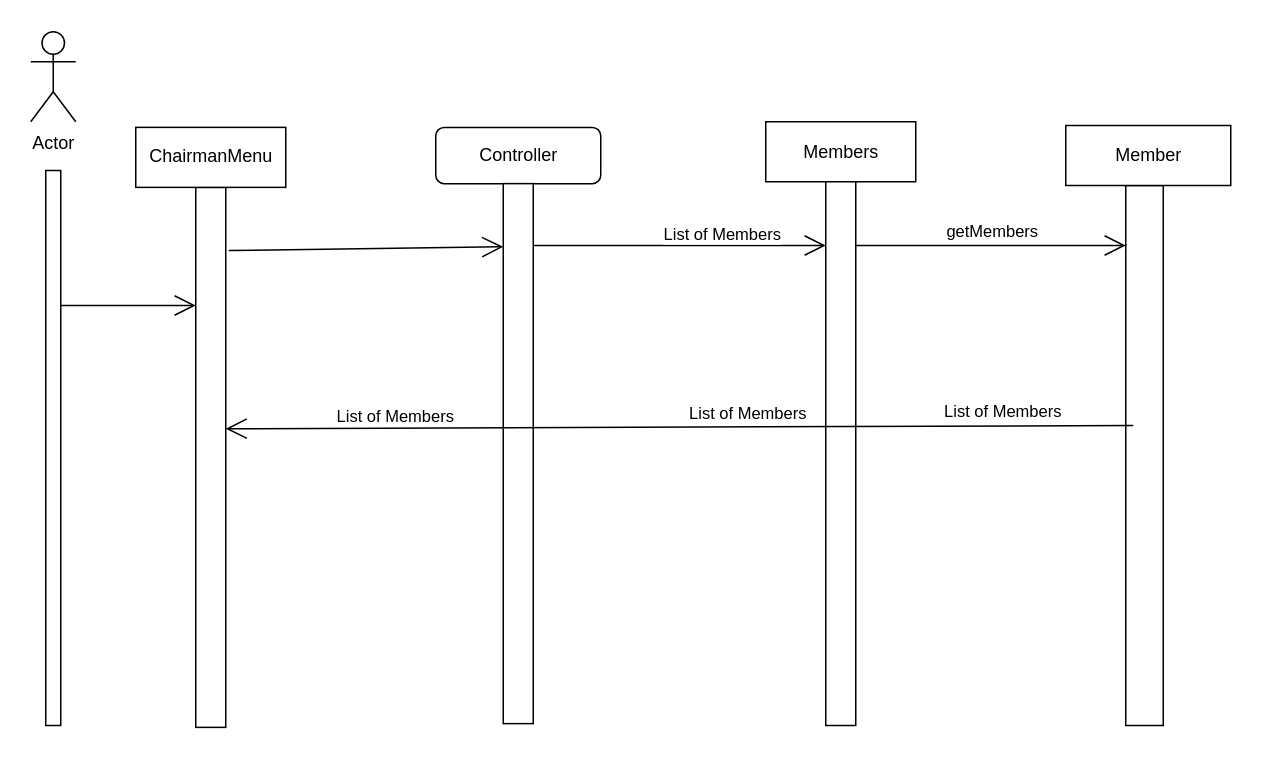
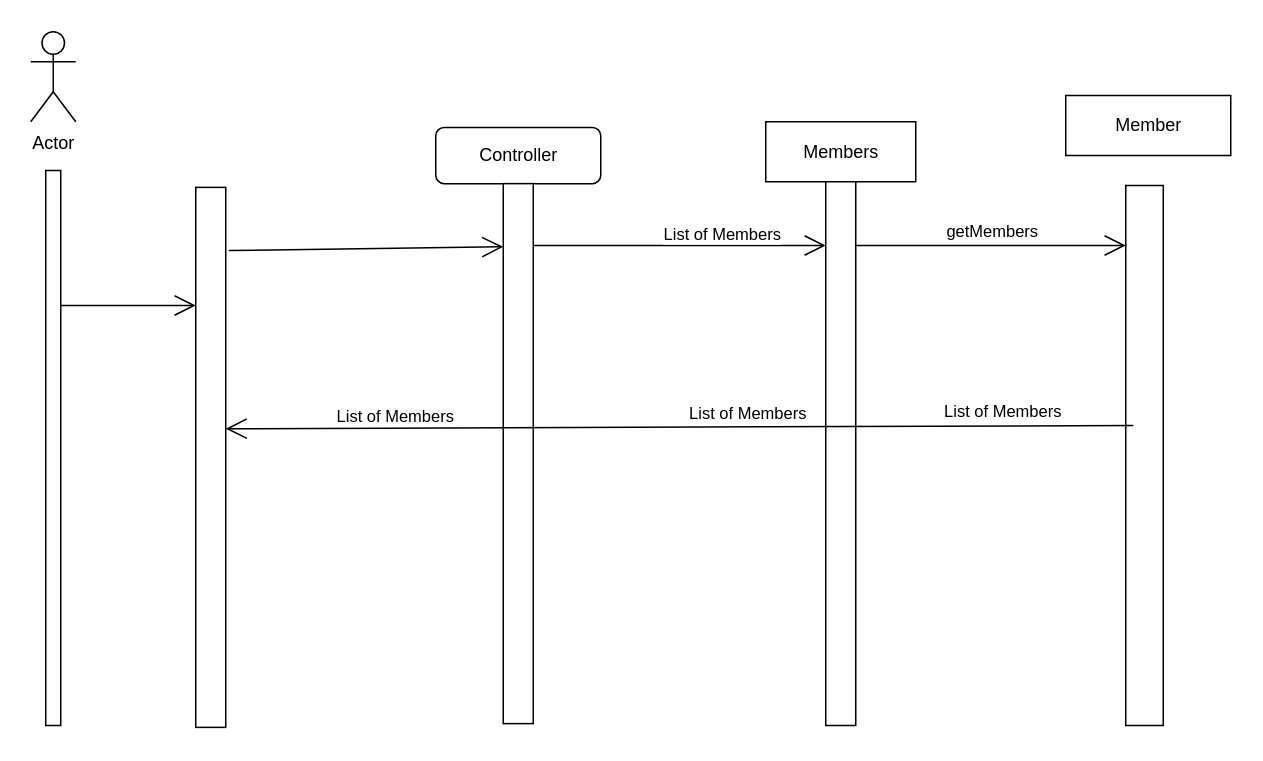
- <mxCell id="3" value="Member" style="html=1;" vertex="1" parent="1"><mxGeometry x="710" y="83" width="110" height="40" as="geometry" /></mxCell>
+ <mxCell id="3" value="Member" style="html=1;" vertex="1" parent="1"><mxGeometry x="710" y="63" width="110" height="40" as="geometry" /></mxCell>
- <mxCell id="8" value="ChairmanMenu" style="html=1;" vertex="1" parent="1"><mxGeometry x="90" y="84.25" width="100" height="40" as="geometry" /></mxCell>
